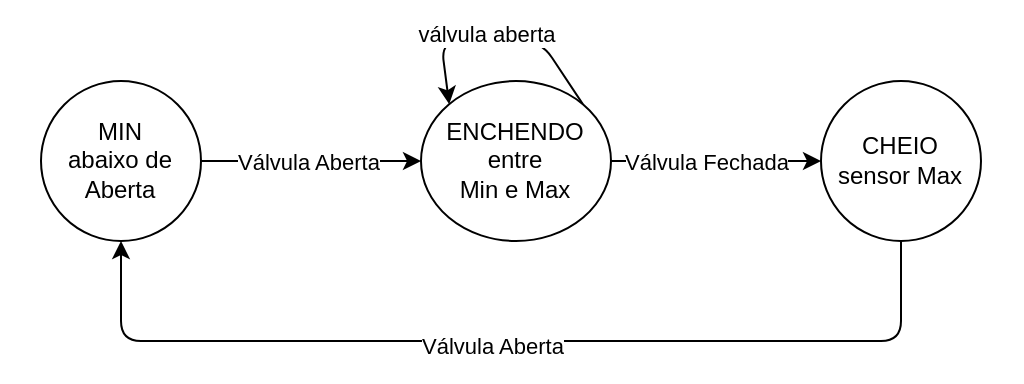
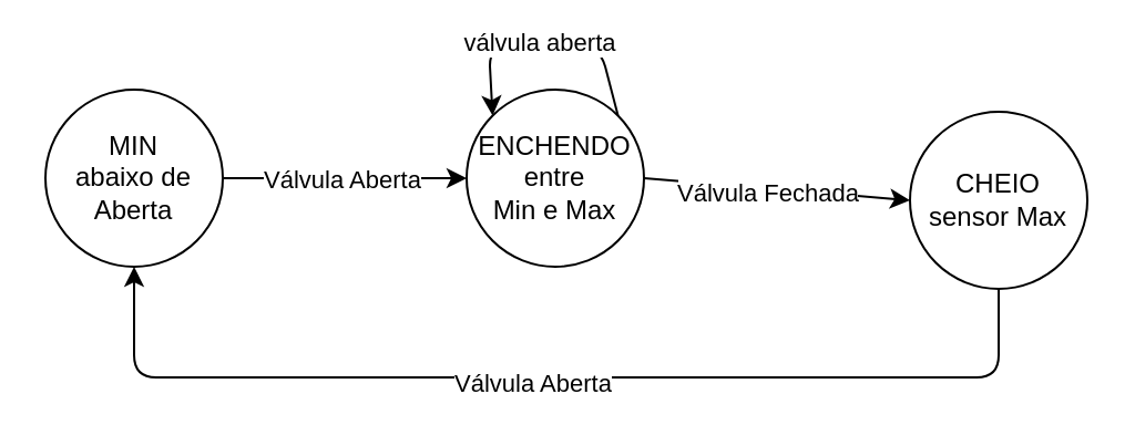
- <mxCell id="9" value="ENCHENDO&lt;br&gt;entre &lt;br&gt;Min e Max" style="ellipse;whiteSpace=wrap;html=1;aspect=fixed;" vertex="1" parent="1"><mxGeometry x="210" y="40" width="95" height="80" as="geometry" /></mxCell>
+ <mxCell id="9" value="ENCHENDO&lt;br&gt;entre &lt;br&gt;Min e Max" style="ellipse;whiteSpace=wrap;html=1;aspect=fixed;" vertex="1" parent="1"><mxGeometry x="210" y="40" width="80" height="80" as="geometry" /></mxCell>
- <mxCell id="12" value="CHEIO&lt;br&gt;sensor Max" style="ellipse;whiteSpace=wrap;html=1;aspect=fixed;" vertex="1" parent="1"><mxGeometry x="410" y="40" width="80" height="80" as="geometry" /></mxCell>
+ <mxCell id="12" value="CHEIO&lt;br&gt;sensor Max" style="ellipse;whiteSpace=wrap;html=1;aspect=fixed;" vertex="1" parent="1"><mxGeometry x="410" y="50" width="80" height="80" as="geometry" /></mxCell>
